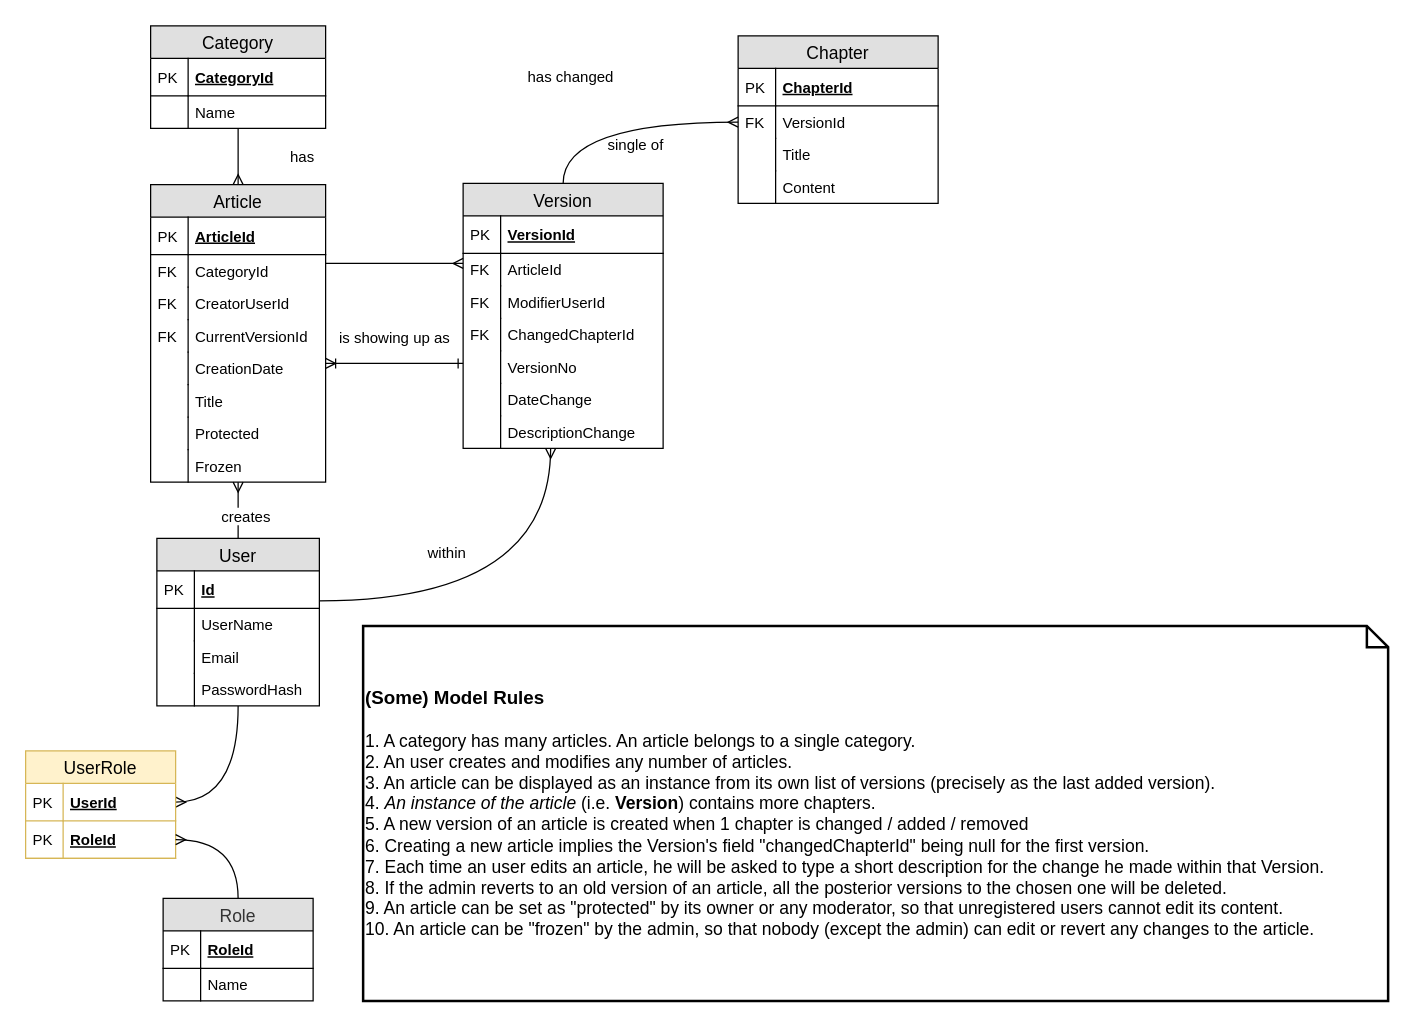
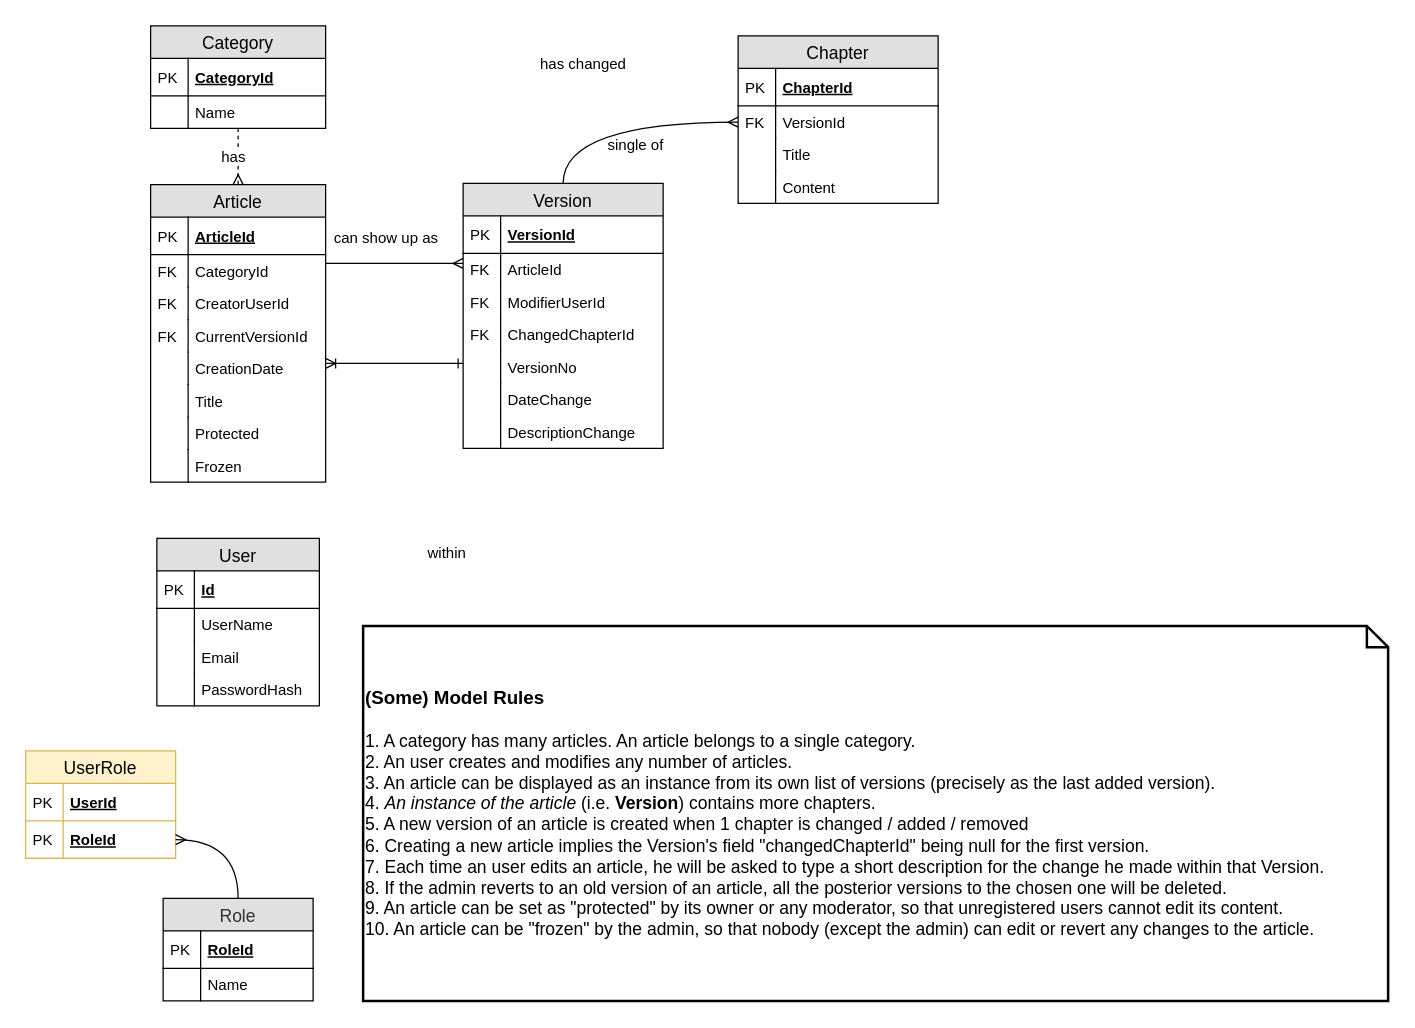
- <mxCell id="67" value="has changed" style="text;html=1;resizable=0;points=[];autosize=1;align=left;verticalAlign=top;spacingTop=-4;labelBackgroundColor=#ffffff;" parent="1" vertex="1"><mxGeometry x="420" y="51" width="80" height="20" as="geometry" /></mxCell>
+ <mxCell id="67" value="has changed" style="text;html=1;resizable=0;points=[];autosize=1;align=left;verticalAlign=top;spacingTop=-4;labelBackgroundColor=#ffffff;" parent="1" vertex="1"><mxGeometry x="430" y="41" width="80" height="20" as="geometry" /></mxCell>
- <mxCell id="64" value="has" style="text;html=1;resizable=0;points=[];autosize=1;align=left;verticalAlign=top;spacingTop=-4;labelBackgroundColor=#ffffff;" parent="1" vertex="1"><mxGeometry x="230" y="114.5" width="30" height="20" as="geometry" /></mxCell>
+ <mxCell id="64" value="has" style="text;html=1;resizable=0;points=[];autosize=1;align=left;verticalAlign=top;spacingTop=-4;labelBackgroundColor=#ffffff;" parent="1" vertex="1"><mxGeometry x="175" y="114.5" width="30" height="20" as="geometry" /></mxCell>
- <mxCell id="62" value="" style="edgeStyle=orthogonalEdgeStyle;fontSize=12;html=1;endArrow=ERmany;entryX=0.5;entryY=0;entryDx=0;entryDy=0;curved=1;" parent="1" source="57" target="2" edge="1"><mxGeometry width="100" height="100" relative="1" as="geometry"><mxPoint x="40" y="220" as="sourcePoint" /><mxPoint x="140" y="120" as="targetPoint" /></mxGeometry></mxCell>
+ <mxCell id="62" value="" style="edgeStyle=orthogonalEdgeStyle;fontSize=12;html=1;endArrow=ERmany;entryX=0.5;entryY=0;entryDx=0;entryDy=0;curved=1;dashed=1;" parent="1" source="57" target="2" edge="1"><mxGeometry width="100" height="100" relative="1" as="geometry"><mxPoint x="40" y="220" as="sourcePoint" /><mxPoint x="140" y="120" as="targetPoint" /></mxGeometry></mxCell>
+ <mxCell id="65" value="can show up as" style="text;html=1;resizable=0;points=[];autosize=1;align=left;verticalAlign=top;spacingTop=-4;labelBackgroundColor=#ffffff;" parent="1" vertex="1"><mxGeometry x="265" y="180" width="100" height="20" as="geometry" /></mxCell>
- <mxCell id="82" value="is showing up as" style="text;html=1;align=center;verticalAlign=middle;resizable=0;points=[];;autosize=1;" parent="1" vertex="1"><mxGeometry x="265" y="260" width="100" height="20" as="geometry" /></mxCell>
- <mxCell id="45" style="edgeStyle=orthogonalEdgeStyle;curved=1;rounded=0;orthogonalLoop=1;jettySize=auto;html=1;exitX=0.5;exitY=0;exitDx=0;exitDy=0;endArrow=ERmany;endFill=0;" parent="1" source="48" target="2" edge="1"><mxGeometry relative="1" as="geometry" /></mxCell>
- <mxCell id="63" value="creates" style="text;html=1;resizable=0;points=[];autosize=1;align=left;verticalAlign=top;spacingTop=-4;labelBackgroundColor=#ffffff;" parent="1" vertex="1"><mxGeometry x="175" y="403" width="50" height="20" as="geometry" /></mxCell>
- <mxCell id="46" style="edgeStyle=orthogonalEdgeStyle;curved=1;rounded=0;orthogonalLoop=1;jettySize=auto;html=1;endArrow=ERmany;endFill=0;" parent="1" source="48" target="19" edge="1"><mxGeometry relative="1" as="geometry"><Array as="points"><mxPoint x="440" y="480" /></Array><mxPoint x="470" y="400" as="targetPoint" /></mxGeometry></mxCell>
- <mxCell id="47" style="edgeStyle=orthogonalEdgeStyle;curved=1;rounded=0;orthogonalLoop=1;jettySize=auto;html=1;entryX=1;entryY=0.5;entryDx=0;entryDy=0;endArrow=ERmany;endFill=0;" parent="1" source="48" target="71" edge="1"><mxGeometry relative="1" as="geometry" /></mxCell>
